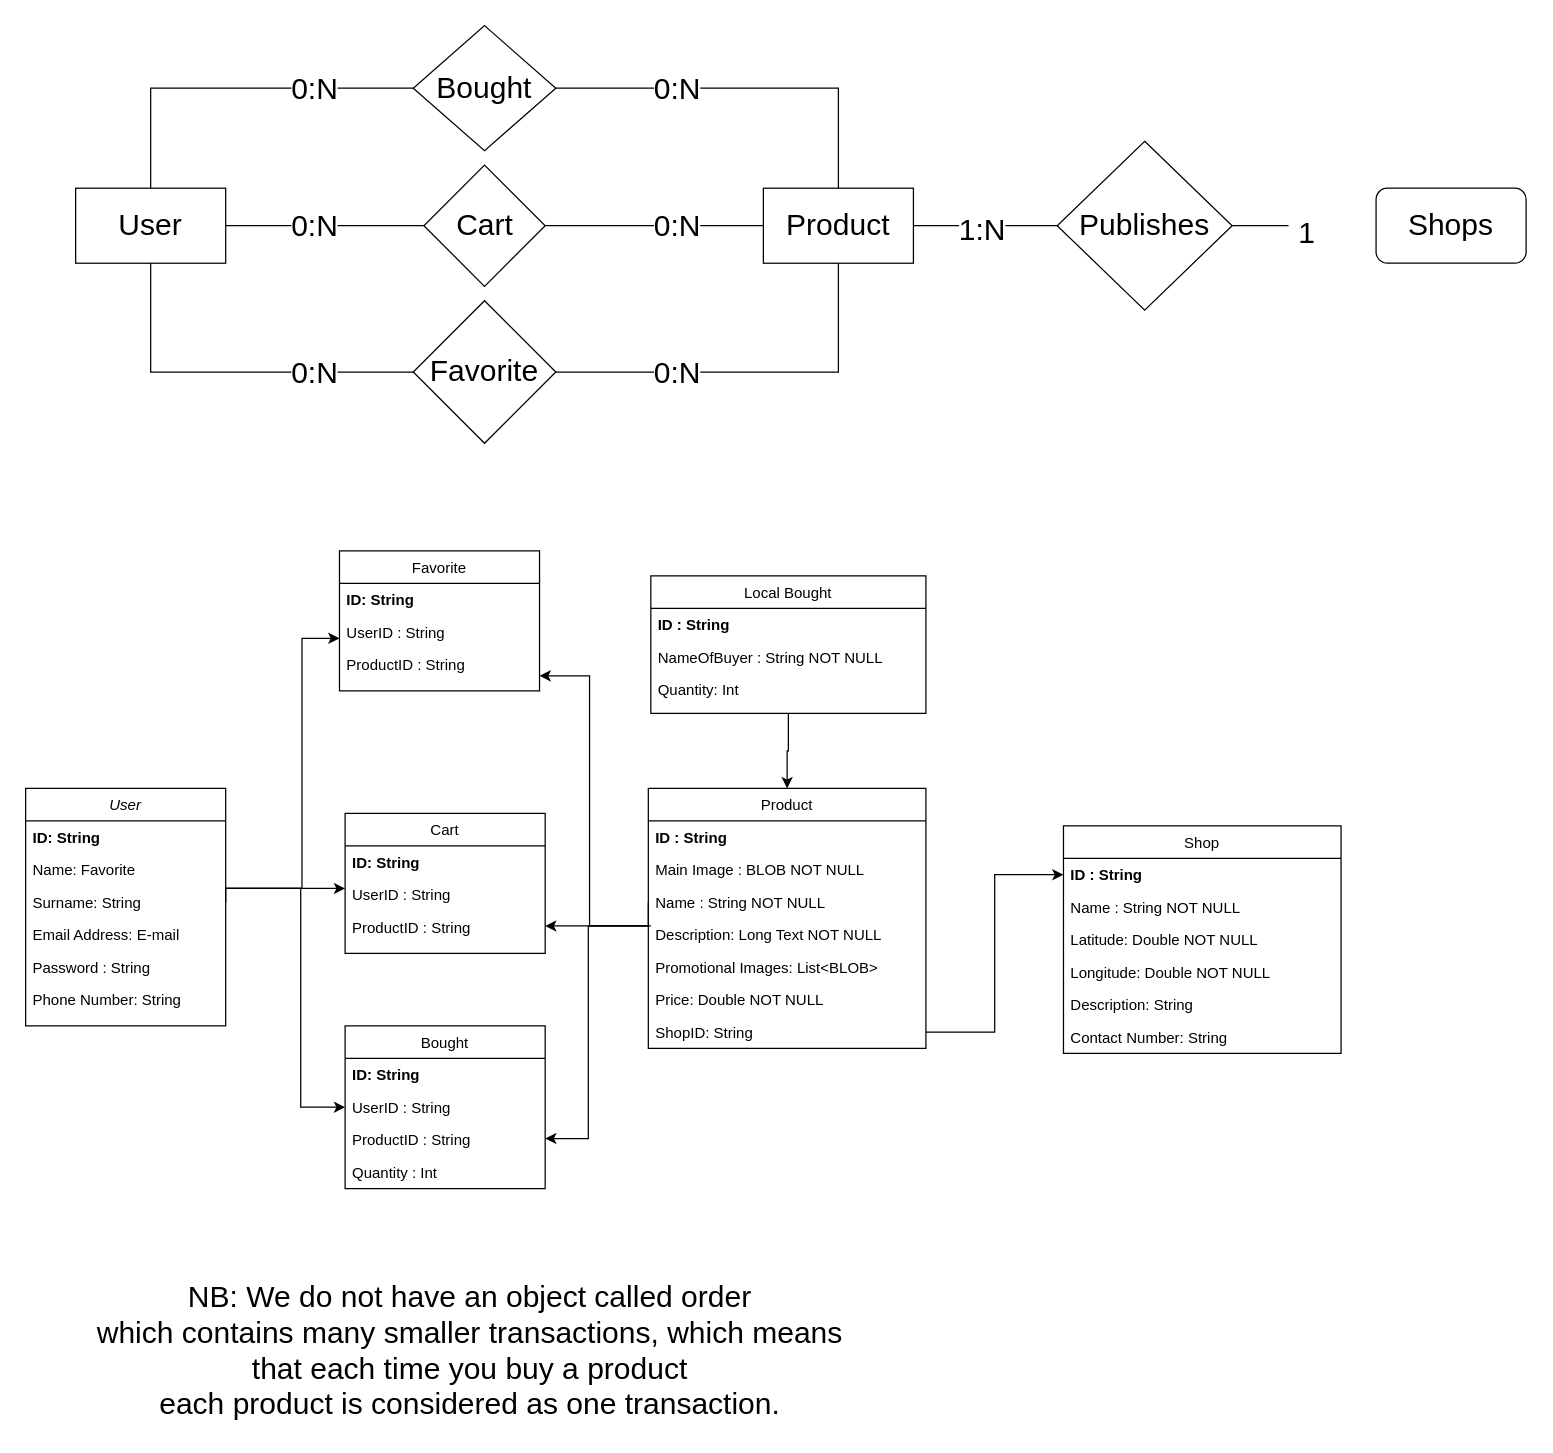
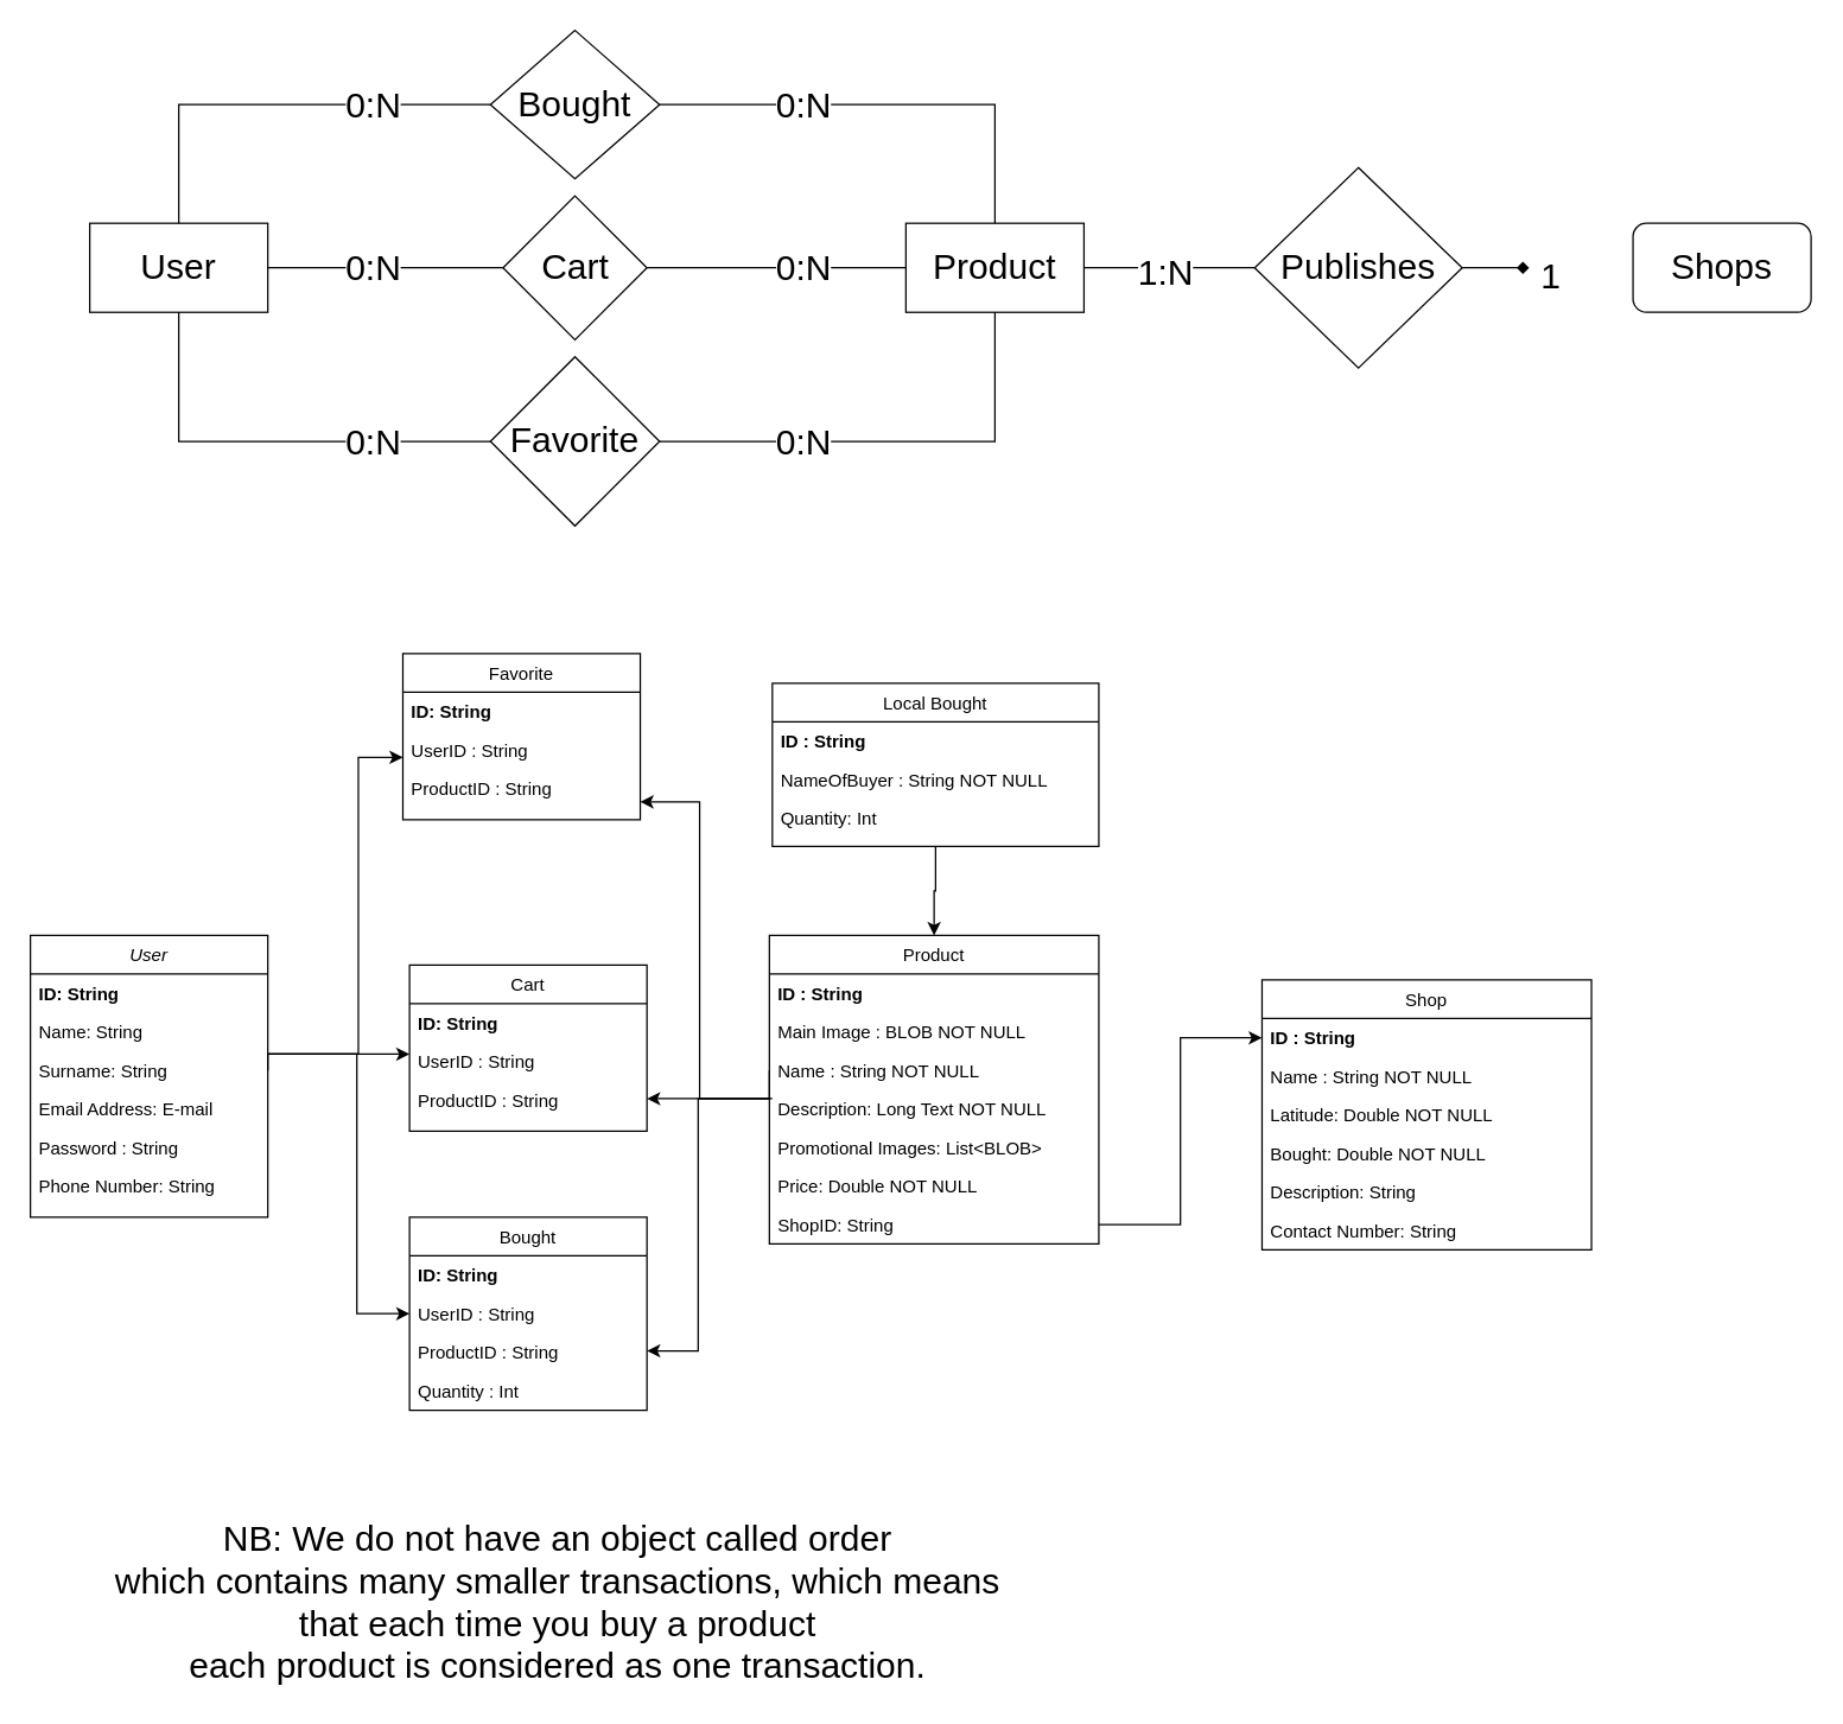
- <mxCell id="47" value="" style="endArrow=none;html=1;rounded=0;exitX=1;exitY=0.5;exitDx=0;exitDy=0;entryX=0;entryY=0.5;entryDx=0;entryDy=0;" parent="1" source="42" target="46" edge="1"><mxGeometry width="50" height="50" relative="1" as="geometry"><mxPoint x="999.91" y="150" as="sourcePoint" /><mxPoint x="1100" y="150" as="targetPoint" /></mxGeometry></mxCell>
+ <mxCell id="47" value="" style="endArrow=diamond;html=1;rounded=0;exitX=1;exitY=0.5;exitDx=0;exitDy=0;entryX=0;entryY=0.5;entryDx=0;entryDy=0;" parent="1" source="42" target="46" edge="1"><mxGeometry width="50" height="50" relative="1" as="geometry"><mxPoint x="999.91" y="150" as="sourcePoint" /><mxPoint x="1100" y="150" as="targetPoint" /></mxGeometry></mxCell>
- <mxCell id="6" value="Name: Favorite" style="text;align=left;verticalAlign=top;spacingLeft=4;spacingRight=4;overflow=hidden;rotatable=0;points=[[0,0.5],[1,0.5]];portConstraint=eastwest;" parent="4" vertex="1"><mxGeometry y="52" width="160" height="26" as="geometry" /></mxCell>
+ <mxCell id="6" value="Name: String" style="text;align=left;verticalAlign=top;spacingLeft=4;spacingRight=4;overflow=hidden;rotatable=0;points=[[0,0.5],[1,0.5]];portConstraint=eastwest;" parent="4" vertex="1"><mxGeometry y="52" width="160" height="26" as="geometry" /></mxCell>
- <mxCell id="52" value="Longitude: Double NOT NULL " style="text;align=left;verticalAlign=top;spacingLeft=4;spacingRight=4;overflow=hidden;rotatable=0;points=[[0,0.5],[1,0.5]];portConstraint=eastwest;rounded=0;shadow=0;html=0;" parent="48" vertex="1"><mxGeometry y="104" width="222" height="26" as="geometry" /></mxCell>
+ <mxCell id="52" value="Bought: Double NOT NULL " style="text;align=left;verticalAlign=top;spacingLeft=4;spacingRight=4;overflow=hidden;rotatable=0;points=[[0,0.5],[1,0.5]];portConstraint=eastwest;rounded=0;shadow=0;html=0;" parent="48" vertex="1"><mxGeometry y="104" width="222" height="26" as="geometry" /></mxCell>
